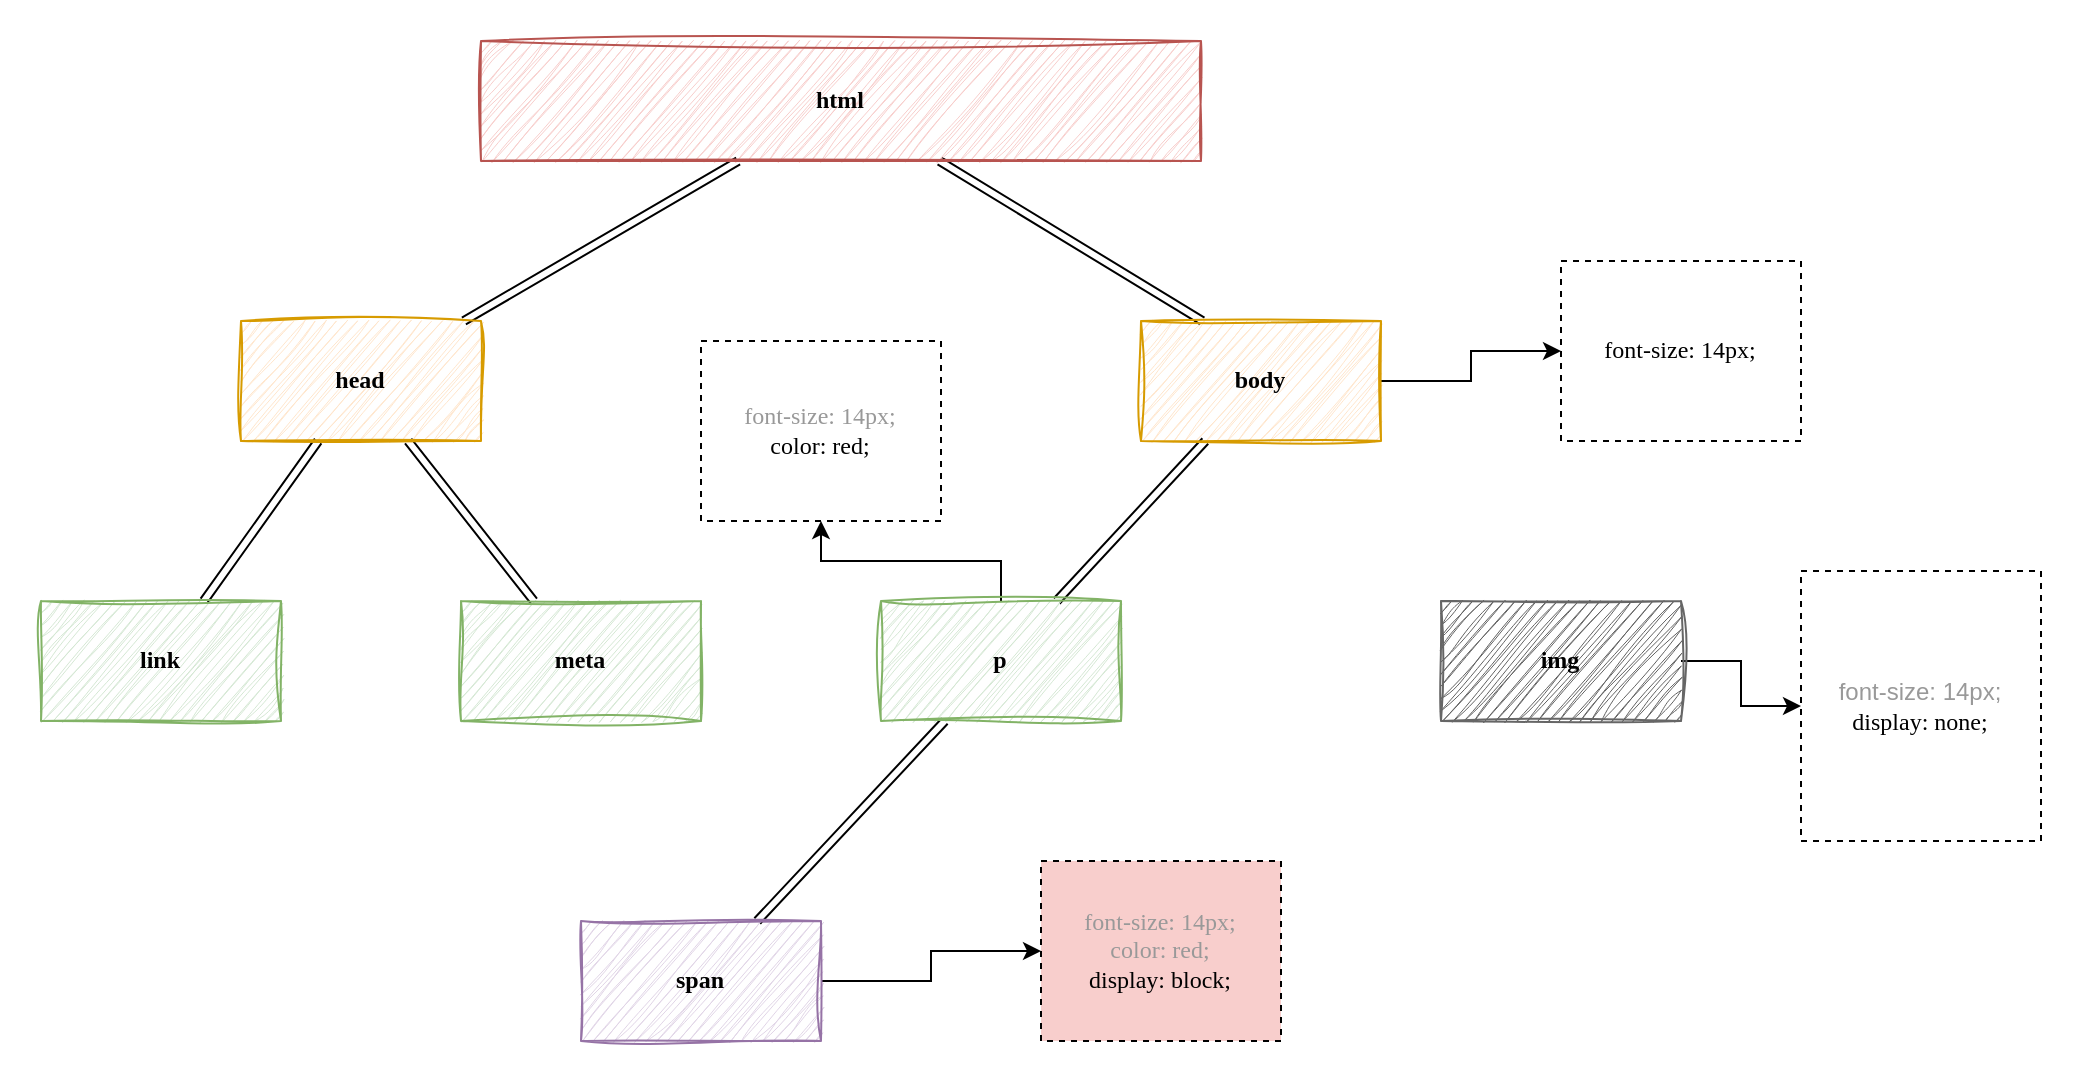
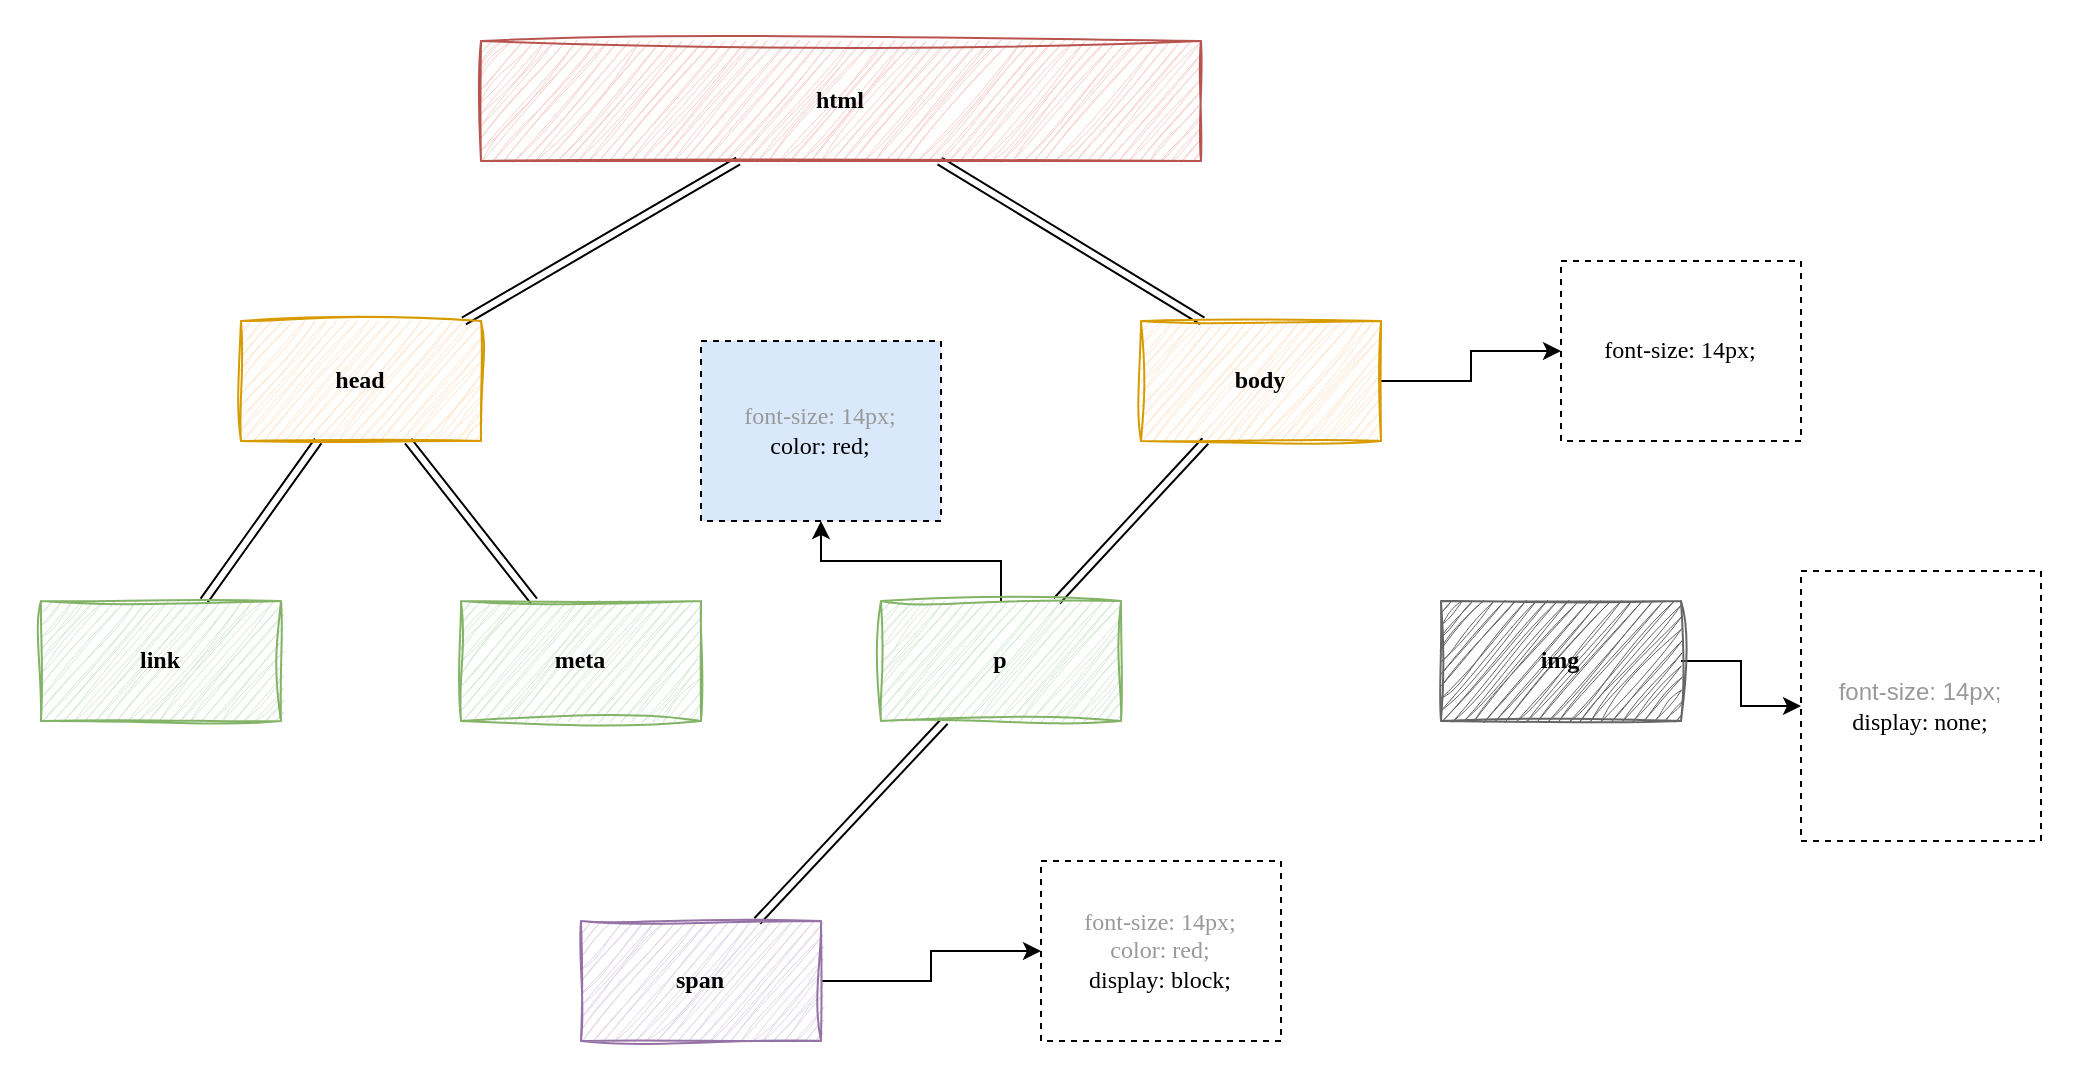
- <mxCell id="21" value="&lt;font face=&quot;Comic Sans MS&quot;&gt;&lt;font color=&quot;#999999&quot;&gt;font-size: 14px;&lt;br&gt;&lt;/font&gt;color: red;&lt;/font&gt;" style="whiteSpace=wrap;html=1;fillStyle=auto;dashed=1;" vertex="1" parent="1"><mxGeometry x="350" y="170" width="120" height="90" as="geometry" /></mxCell>
+ <mxCell id="21" value="&lt;font face=&quot;Comic Sans MS&quot;&gt;&lt;font color=&quot;#999999&quot;&gt;font-size: 14px;&lt;br&gt;&lt;/font&gt;color: red;&lt;/font&gt;" style="whiteSpace=wrap;html=1;fillStyle=auto;dashed=1;fillColor=#dae8fc;" vertex="1" parent="1"><mxGeometry x="350" y="170" width="120" height="90" as="geometry" /></mxCell>
- <mxCell id="23" value="&lt;font color=&quot;#999999&quot;&gt;font-size: 14px;&lt;br style=&quot;border-color: var(--border-color);&quot;&gt;color: red;&lt;/font&gt;&lt;br&gt;display: block;" style="whiteSpace=wrap;html=1;fillStyle=auto;dashed=1;fontFamily=Comic Sans MS;fillColor=#f8cecc;" vertex="1" parent="1"><mxGeometry x="520" y="430" width="120" height="90" as="geometry" /></mxCell>
+ <mxCell id="23" value="&lt;font color=&quot;#999999&quot;&gt;font-size: 14px;&lt;br style=&quot;border-color: var(--border-color);&quot;&gt;color: red;&lt;/font&gt;&lt;br&gt;display: block;" style="whiteSpace=wrap;html=1;fillStyle=auto;dashed=1;fontFamily=Comic Sans MS;" vertex="1" parent="1"><mxGeometry x="520" y="430" width="120" height="90" as="geometry" /></mxCell>
